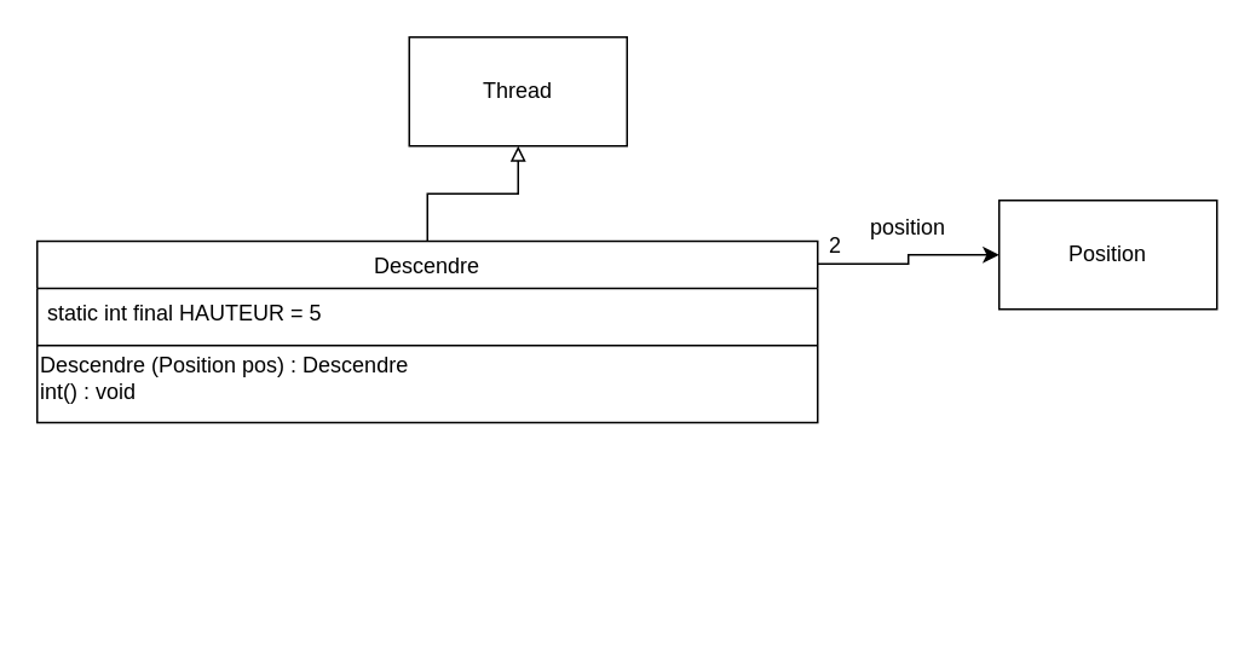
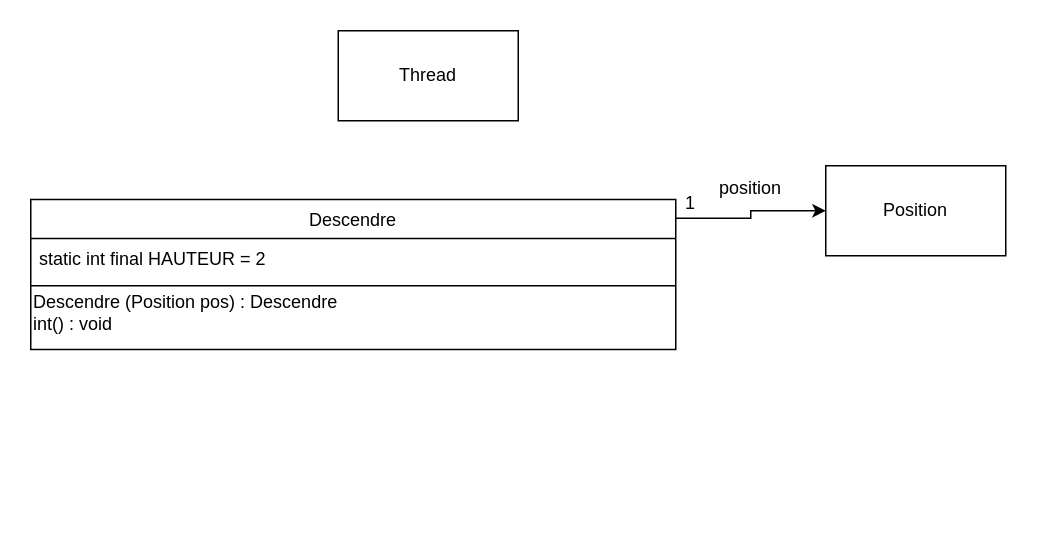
- <mxCell id="2" style="edgeStyle=orthogonalEdgeStyle;rounded=0;orthogonalLoop=1;jettySize=auto;html=1;endArrow=block;endFill=0;" edge="1" parent="1" source="3" target="8"><mxGeometry relative="1" as="geometry" /></mxCell>
- <mxCell id="11" value="2" style="text;html=1;strokeColor=none;fillColor=none;align=center;verticalAlign=middle;whiteSpace=wrap;rounded=0;" vertex="1" parent="1"><mxGeometry x="430" y="120" width="60" height="30" as="geometry" /></mxCell>
+ <mxCell id="11" value="1" style="text;html=1;strokeColor=none;fillColor=none;align=center;verticalAlign=middle;whiteSpace=wrap;rounded=0;" vertex="1" parent="1"><mxGeometry x="430" y="120" width="60" height="30" as="geometry" /></mxCell>
- <mxCell id="4" value="static int final HAUTEUR = 5" style="text;align=left;verticalAlign=top;spacingLeft=4;spacingRight=4;overflow=hidden;rotatable=0;points=[[0,0.5],[1,0.5]];portConstraint=eastwest;" parent="3" vertex="1"><mxGeometry y="26" width="430" height="24" as="geometry" /></mxCell>
+ <mxCell id="4" value="static int final HAUTEUR = 2" style="text;align=left;verticalAlign=top;spacingLeft=4;spacingRight=4;overflow=hidden;rotatable=0;points=[[0,0.5],[1,0.5]];portConstraint=eastwest;" parent="3" vertex="1"><mxGeometry y="26" width="430" height="24" as="geometry" /></mxCell>
